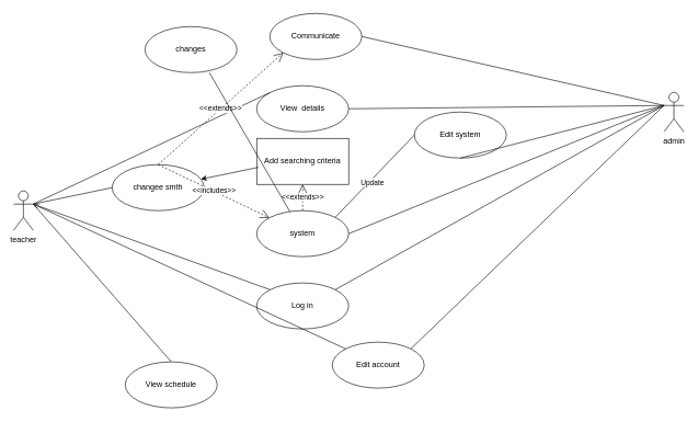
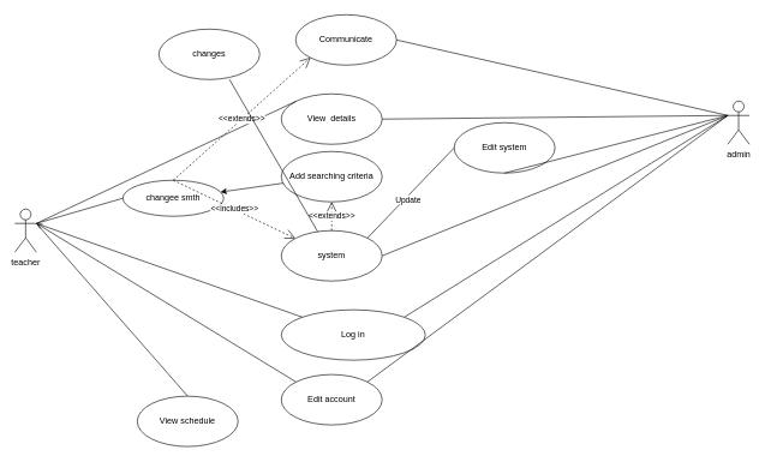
- <mxCell id="18" value="Add searching criteria" style="whiteSpace=wrap;html=1;rounded=0;" parent="1" vertex="1"><mxGeometry x="390" y="210" width="140" height="70" as="geometry" /></mxCell>
+ <mxCell id="18" value="Add searching criteria" style="ellipse;whiteSpace=wrap;html=1;" parent="1" vertex="1"><mxGeometry x="390" y="210" width="140" height="70" as="geometry" /></mxCell>
- <mxCell id="24" value="changee smth" style="ellipse;whiteSpace=wrap;html=1;" parent="1" vertex="1"><mxGeometry x="170" y="250" width="140" height="70" as="geometry" /></mxCell>
+ <mxCell id="24" value="changee smth" style="ellipse;whiteSpace=wrap;html=1;" parent="1" vertex="1"><mxGeometry x="170" y="250" width="140" height="50" as="geometry" /></mxCell>
- <mxCell id="4" value="Log in" style="ellipse;whiteSpace=wrap;html=1;" parent="1" vertex="1"><mxGeometry x="390" y="430" width="140" height="70" as="geometry" /></mxCell>
+ <mxCell id="4" value="Log in" style="ellipse;whiteSpace=wrap;html=1;" parent="1" vertex="1"><mxGeometry x="390" y="430" width="200" height="70" as="geometry" /></mxCell>
- <mxCell id="9" value="Edit account" style="ellipse;whiteSpace=wrap;html=1;" parent="1" vertex="1"><mxGeometry x="505" y="520" width="140" height="70" as="geometry" /></mxCell>
+ <mxCell id="9" value="Edit account" style="ellipse;whiteSpace=wrap;html=1;" parent="1" vertex="1"><mxGeometry x="390" y="520" width="140" height="70" as="geometry" /></mxCell>
